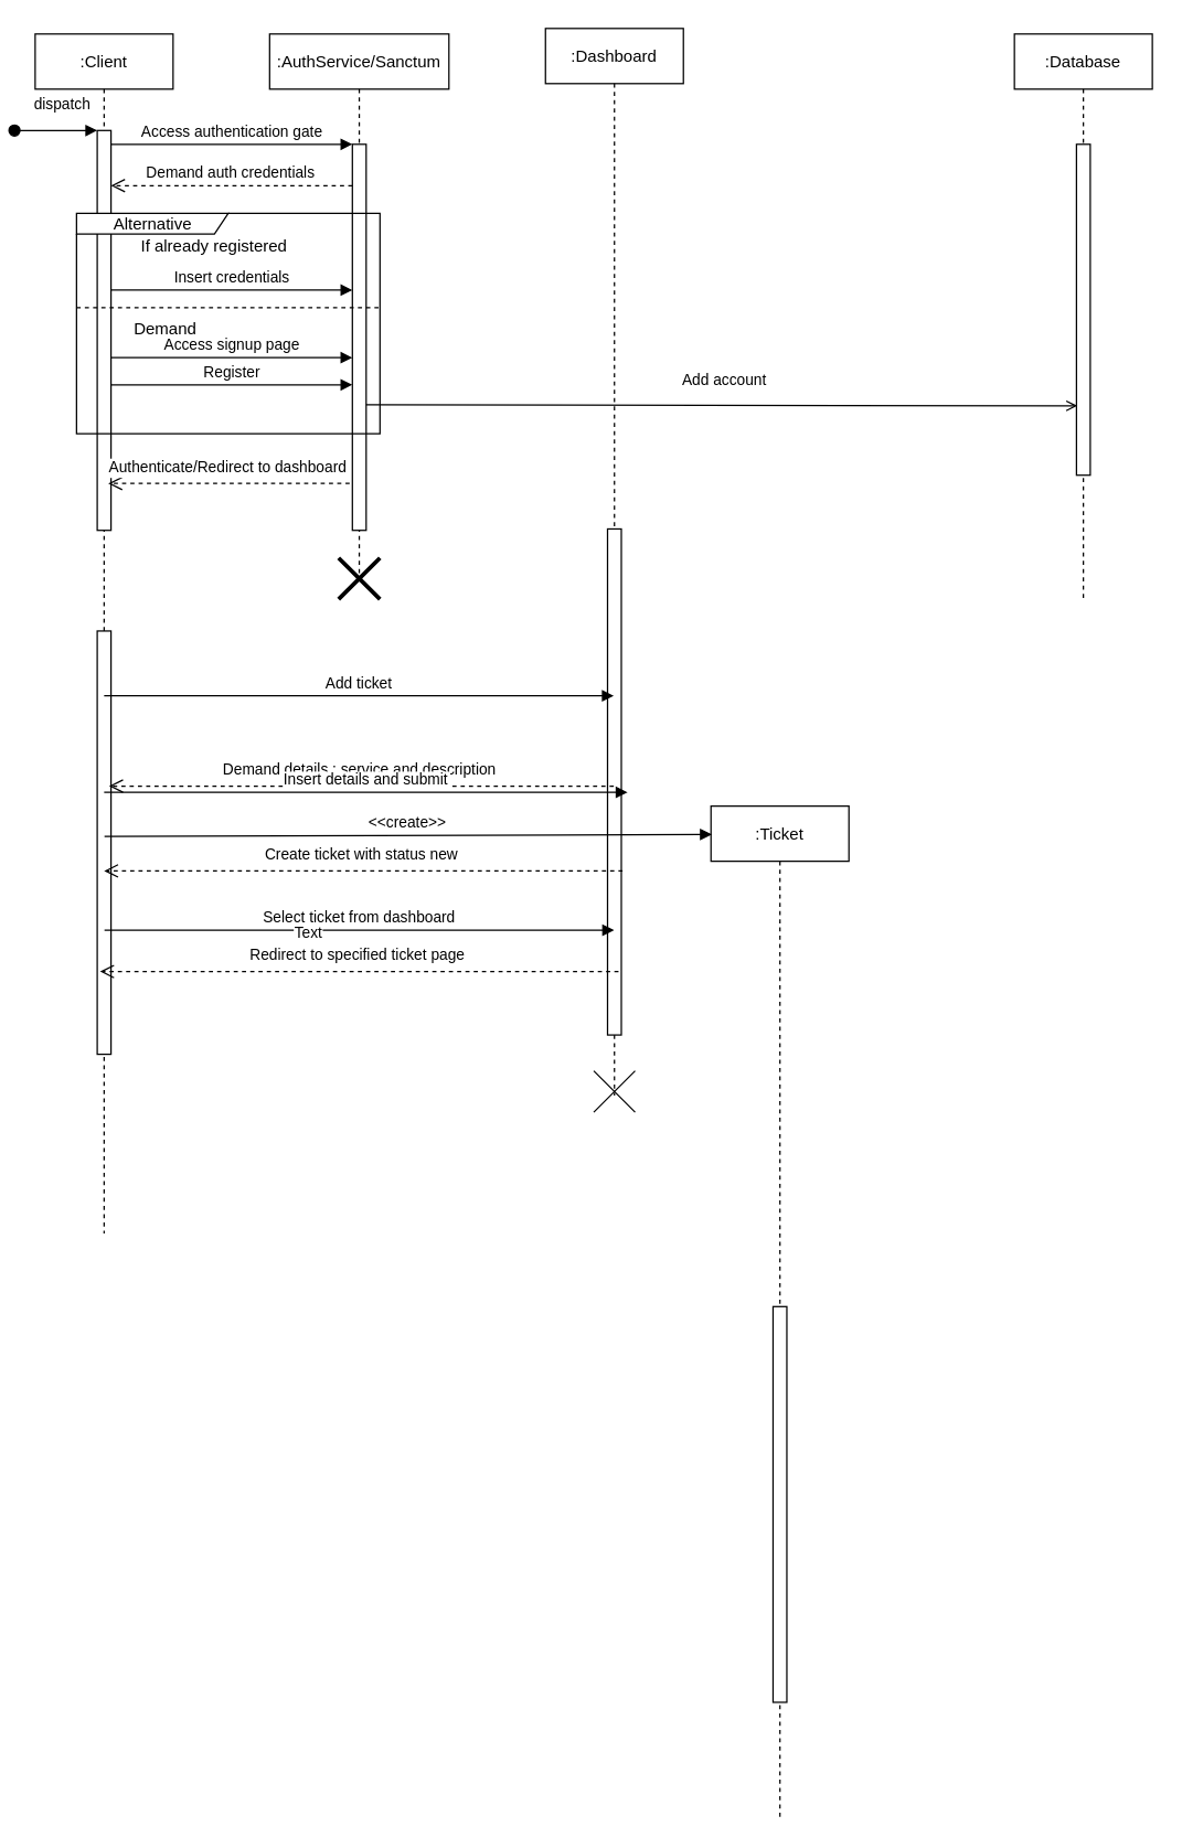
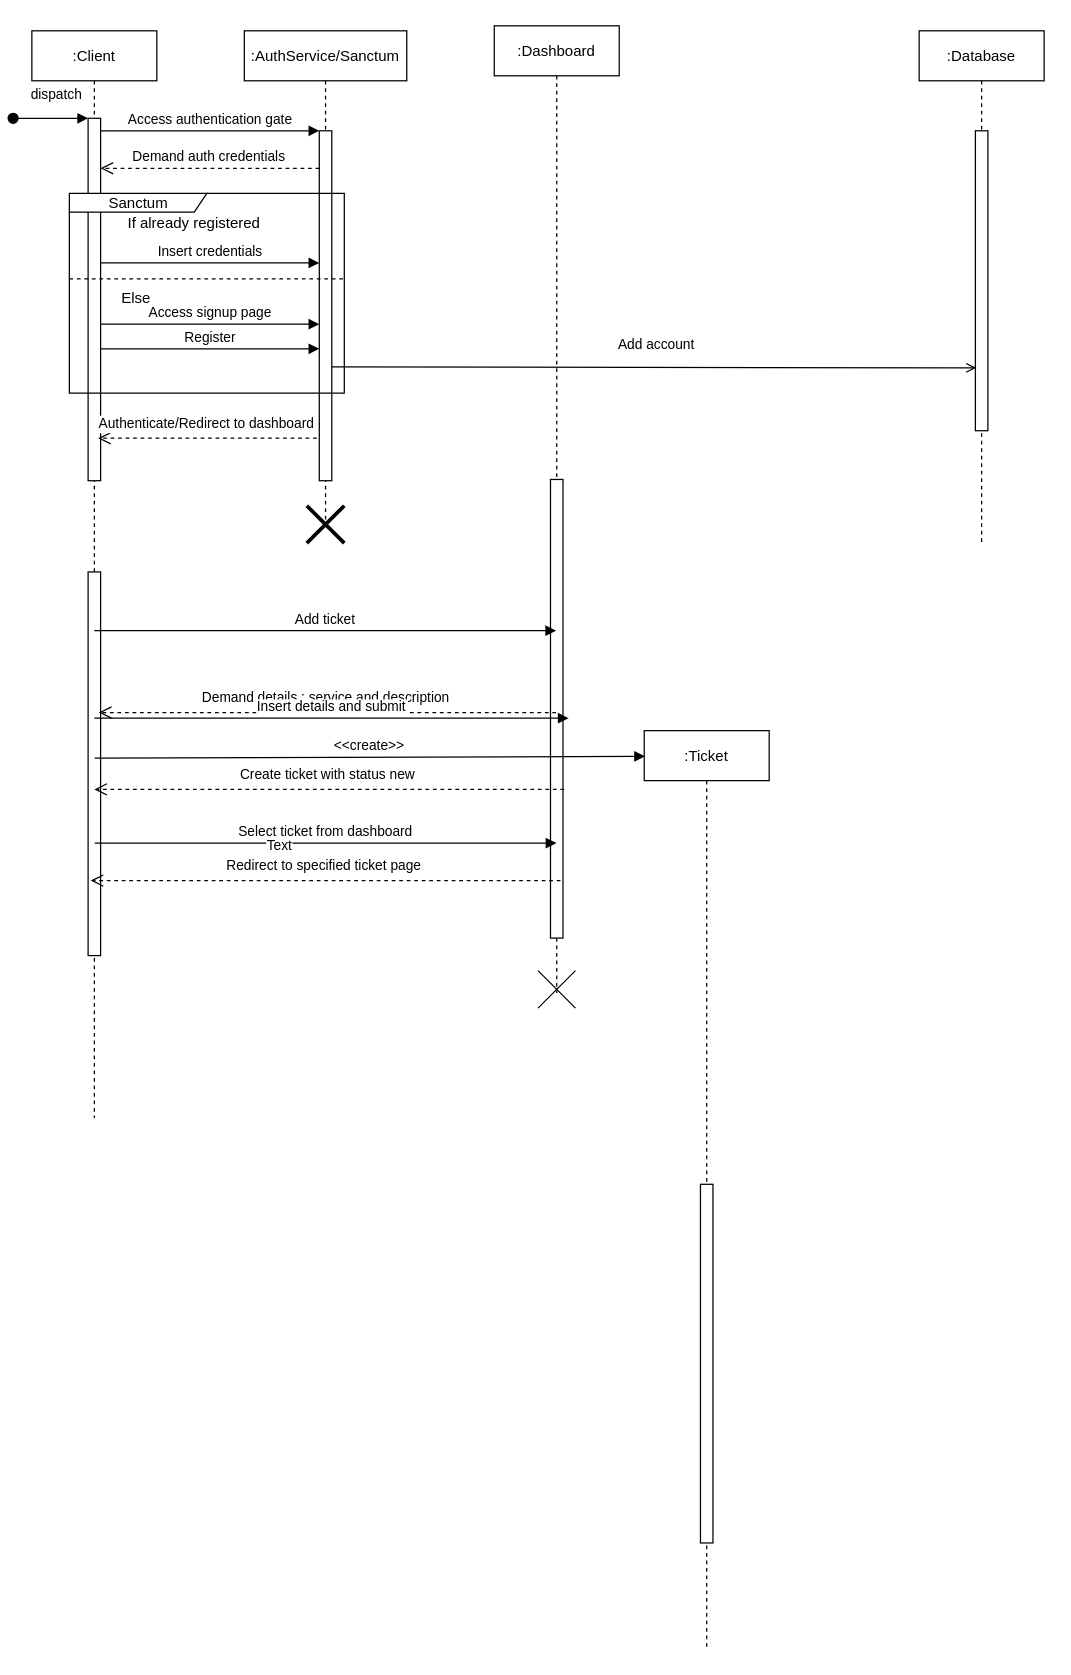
- <mxCell id="9" value="Alternative" style="shape=umlFrame;tabWidth=110;tabHeight=30;tabPosition=left;html=1;boundedLbl=1;labelInHeader=1;width=110;height=15;" vertex="1" parent="6"><mxGeometry x="-140" y="130" width="220" height="160" as="geometry" /></mxCell>
+ <mxCell id="9" value="Sanctum" style="shape=umlFrame;tabWidth=110;tabHeight=30;tabPosition=left;html=1;boundedLbl=1;labelInHeader=1;width=110;height=15;" vertex="1" parent="6"><mxGeometry x="-140" y="130" width="220" height="160" as="geometry" /></mxCell>
- <mxCell id="13" value="Demand" style="text" vertex="1" parent="9"><mxGeometry x="40" y="69.999" width="100" height="20" as="geometry" /></mxCell>
+ <mxCell id="13" value="Else" style="text" vertex="1" parent="9"><mxGeometry x="40" y="69.999" width="100" height="20" as="geometry" /></mxCell>
